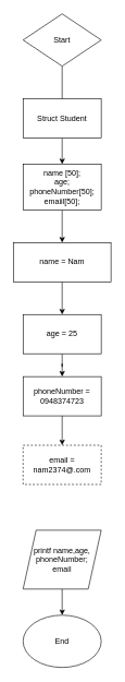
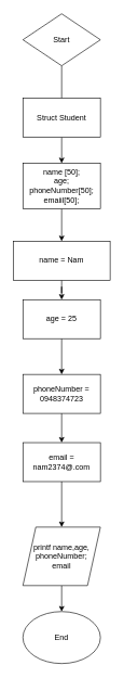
- <mxCell id="11" value="age = 25" style="whiteSpace=wrap;html=1;" vertex="1" parent="1"><mxGeometry x="35" y="480" width="120" height="60" as="geometry" /></mxCell>
+ <mxCell id="11" value="age = 25" style="whiteSpace=wrap;html=1;" vertex="1" parent="1"><mxGeometry x="35" y="460" width="120" height="60" as="geometry" /></mxCell>
- <mxCell id="15" value="email = nam2374@.com" style="whiteSpace=wrap;html=1;dashed=1;" vertex="1" parent="1"><mxGeometry x="35" y="680" width="120" height="60" as="geometry" /></mxCell>
+ <mxCell id="15" value="email = nam2374@.com" style="whiteSpace=wrap;html=1;" vertex="1" parent="1"><mxGeometry x="35" y="680" width="120" height="60" as="geometry" /></mxCell>
+ <mxCell id="14" value="" style="edgeStyle=orthogonalEdgeStyle;rounded=0;orthogonalLoop=1;jettySize=auto;html=1;" edge="1" parent="1" source="15" target="17"><mxGeometry relative="1" as="geometry" /></mxCell>
